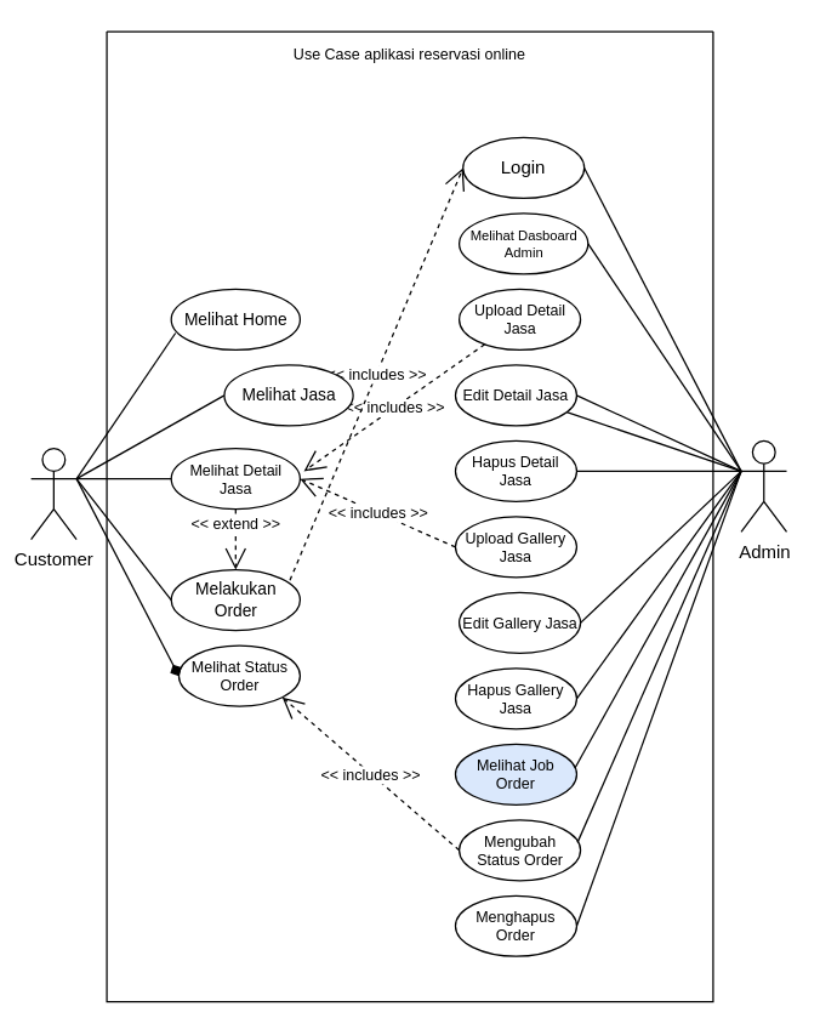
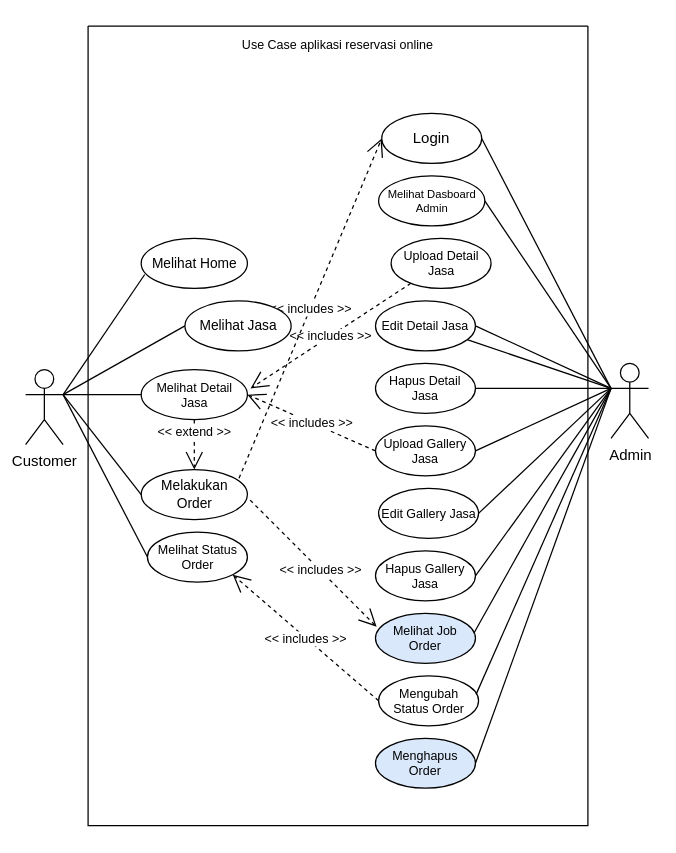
- <mxCell id="7" value="Upload Detail Jasa" style="ellipse;whiteSpace=wrap;html=1;fontSize=10;" parent="1" vertex="1"><mxGeometry x="302.5" y="190" width="80" height="40" as="geometry" /></mxCell>
+ <mxCell id="7" value="Upload Detail Jasa" style="ellipse;whiteSpace=wrap;html=1;fontSize=10;" parent="1" vertex="1"><mxGeometry x="312.5" y="190" width="80" height="40" as="geometry" /></mxCell>
+ <mxCell id="19" value="" style="endArrow=none;html=1;rounded=0;fontFamily=Helvetica;fontSize=10;fontColor=default;entryX=1;entryY=0.5;entryDx=0;entryDy=0;exitX=0;exitY=0.333;exitDx=0;exitDy=0;exitPerimeter=0;" parent="1" source="3" target="8" edge="1"><mxGeometry width="50" height="50" relative="1" as="geometry"><mxPoint x="268.5" y="360" as="sourcePoint" /><mxPoint x="318.5" y="310" as="targetPoint" /></mxGeometry></mxCell>
- <mxCell id="16" value="" style="endArrow=diamond;html=1;rounded=0;fontFamily=Helvetica;fontSize=10;fontColor=default;exitX=1;exitY=0.333;exitDx=0;exitDy=0;exitPerimeter=0;entryX=0;entryY=0.5;entryDx=0;entryDy=0;" parent="1" source="2" target="11" edge="1"><mxGeometry width="50" height="50" relative="1" as="geometry"><mxPoint x="110" y="415" as="sourcePoint" /><mxPoint x="160" y="365" as="targetPoint" /></mxGeometry></mxCell>
+ <mxCell id="16" value="" style="endArrow=none;html=1;rounded=0;fontFamily=Helvetica;fontSize=10;fontColor=default;exitX=1;exitY=0.333;exitDx=0;exitDy=0;exitPerimeter=0;entryX=0;entryY=0.5;entryDx=0;entryDy=0;" parent="1" source="2" target="11" edge="1"><mxGeometry width="50" height="50" relative="1" as="geometry"><mxPoint x="110" y="415" as="sourcePoint" /><mxPoint x="160" y="365" as="targetPoint" /></mxGeometry></mxCell>
+ <mxCell id="35" value="&amp;lt;&amp;lt; includes &amp;gt;&amp;gt;" style="endArrow=open;endSize=12;dashed=1;html=1;rounded=0;fontFamily=Helvetica;fontSize=10;fontColor=default;exitX=1.026;exitY=0.611;exitDx=0;exitDy=0;exitPerimeter=0;entryX=0.011;entryY=0.268;entryDx=0;entryDy=0;entryPerimeter=0;" parent="1" source="6" target="9" edge="1"><mxGeometry x="0.105" width="160" relative="1" as="geometry"><mxPoint x="260" y="400" as="sourcePoint" /><mxPoint x="290" y="500" as="targetPoint" /><mxPoint as="offset" /></mxGeometry></mxCell>
- <mxCell id="28" value="Menghapus Order" style="ellipse;whiteSpace=wrap;html=1;fontSize=10;" parent="1" vertex="1"><mxGeometry x="300" y="590" width="80" height="40" as="geometry" /></mxCell>
+ <mxCell id="28" value="Menghapus Order" style="ellipse;whiteSpace=wrap;html=1;fontSize=10;fillColor=#dae8fc;" parent="1" vertex="1"><mxGeometry x="300" y="590" width="80" height="40" as="geometry" /></mxCell>
